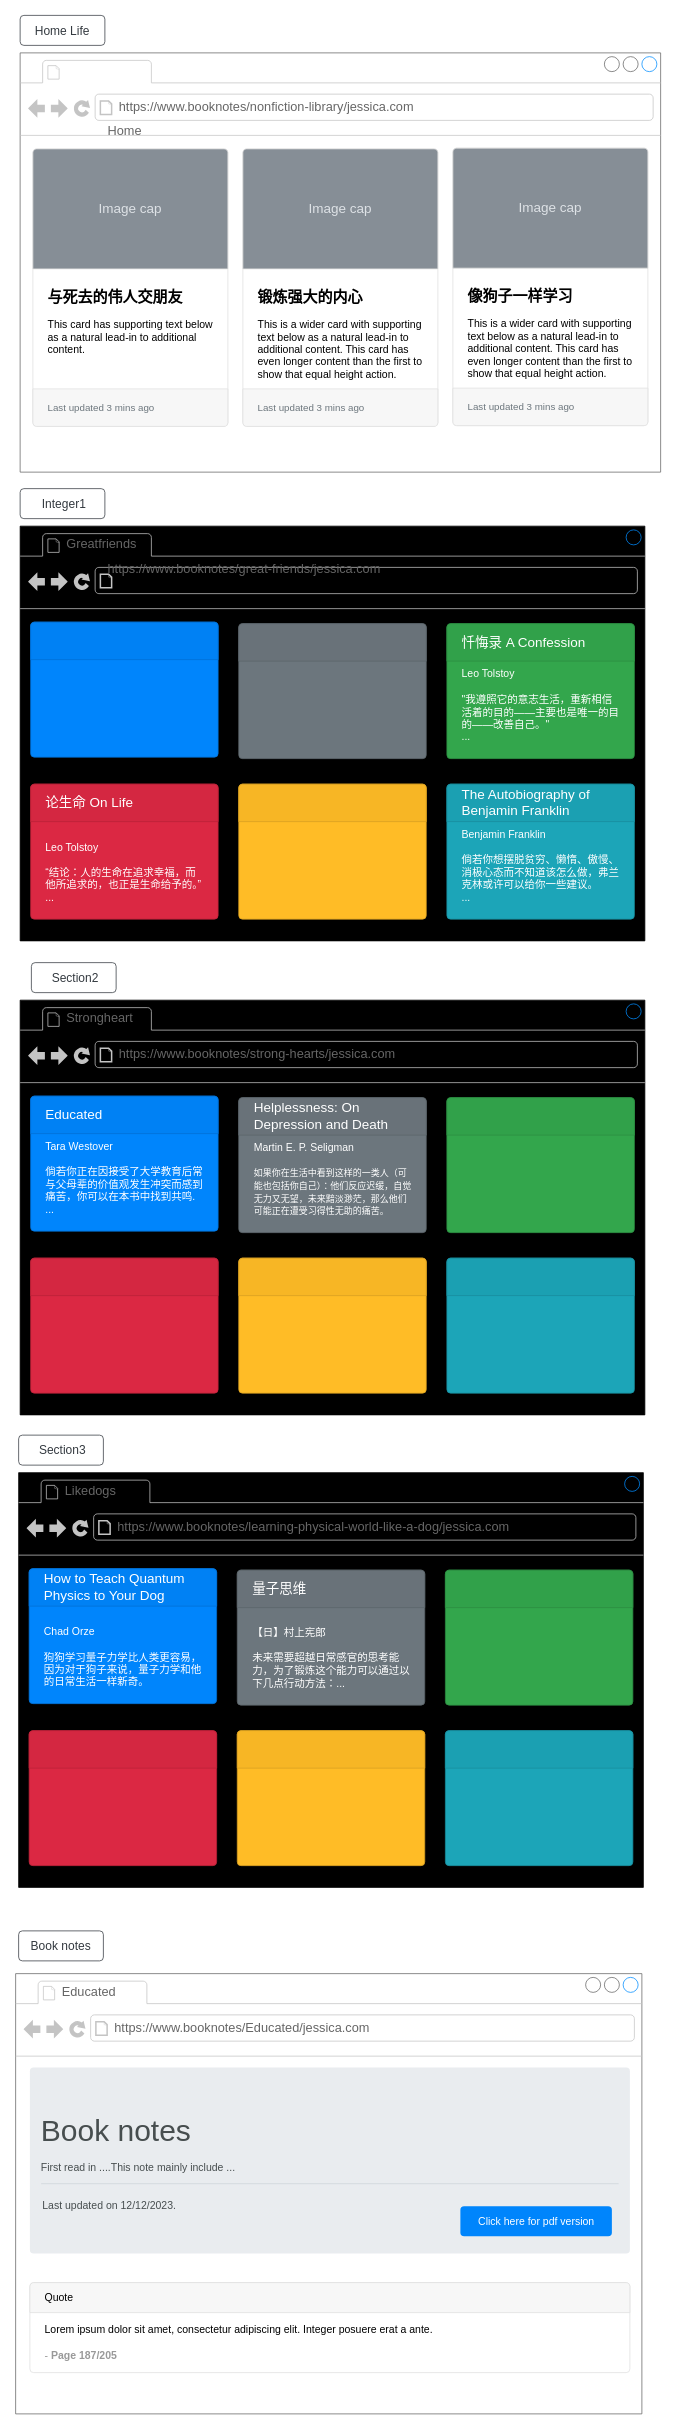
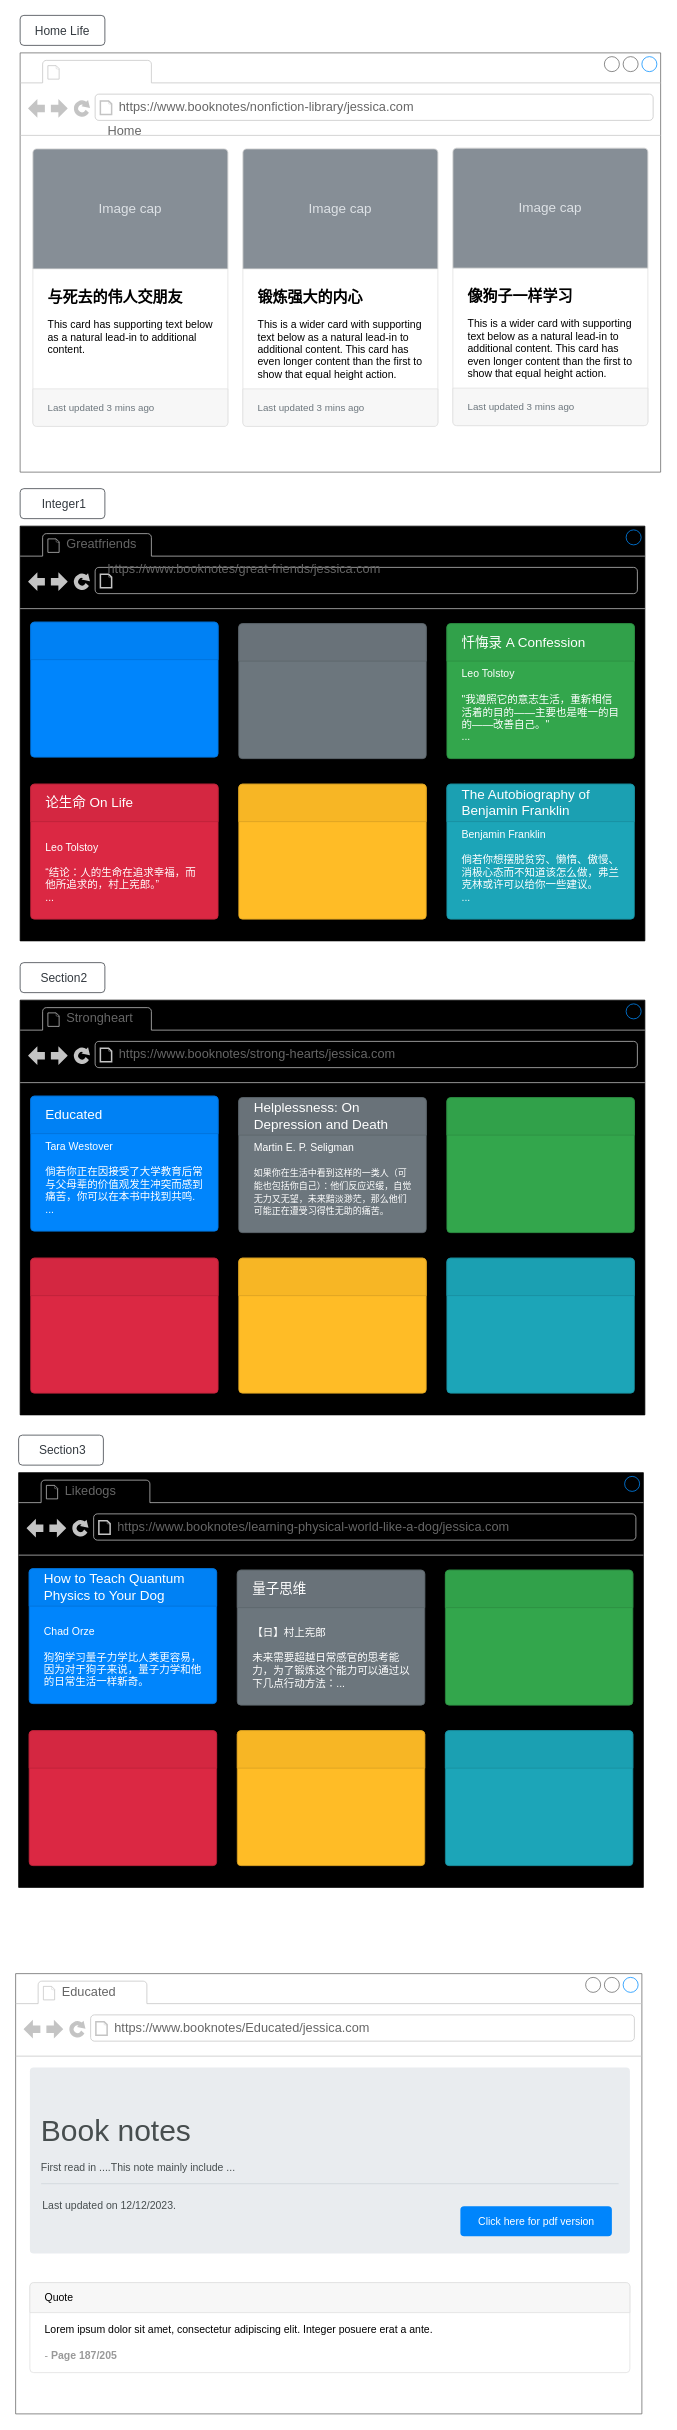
- <mxCell id="11" value="Leo Tolstoy&lt;br&gt;&lt;br&gt;“结论：人的生命在追求幸福，而他所追求的，也正是生命给予的。”&lt;br&gt;..." style="html=1;shadow=0;dashed=0;shape=mxgraph.bootstrap.rrect;rSize=5;strokeColor=#BA2239;html=1;whiteSpace=wrap;fillColor=#DB2843;fontColor=#ffffff;verticalAlign=bottom;align=left;spacing=20;spacingBottom=0;fontSize=14;" parent="2" vertex="1"><mxGeometry x="14" y="344" width="250" height="180" as="geometry" /></mxCell>
+ <mxCell id="11" value="Leo Tolstoy&lt;br&gt;&lt;br&gt;“结论：人的生命在追求幸福，而他所追求的，村上宪郎。”&lt;br&gt;..." style="html=1;shadow=0;dashed=0;shape=mxgraph.bootstrap.rrect;rSize=5;strokeColor=#BA2239;html=1;whiteSpace=wrap;fillColor=#DB2843;fontColor=#ffffff;verticalAlign=bottom;align=left;spacing=20;spacingBottom=0;fontSize=14;" parent="2" vertex="1"><mxGeometry x="14" y="344" width="250" height="180" as="geometry" /></mxCell>
- <mxCell id="46" value="&amp;nbsp;Section2" style="html=1;shadow=0;dashed=0;shape=mxgraph.bootstrap.rrect;rSize=5;strokeColor=#343A40;strokeWidth=1;fillColor=none;fontColor=#343A40;whiteSpace=wrap;align=center;verticalAlign=middle;spacingLeft=0;fontStyle=0;fontSize=16;spacing=5;" parent="1" vertex="1"><mxGeometry x="41" y="1283" width="113" height="40" as="geometry" /></mxCell>
+ <mxCell id="46" value="&amp;nbsp;Section2" style="html=1;shadow=0;dashed=0;shape=mxgraph.bootstrap.rrect;rSize=5;strokeColor=#343A40;strokeWidth=1;fillColor=none;fontColor=#343A40;whiteSpace=wrap;align=center;verticalAlign=middle;spacingLeft=0;fontStyle=0;fontSize=16;spacing=5;" parent="1" vertex="1"><mxGeometry x="26" y="1283" width="113" height="40" as="geometry" /></mxCell>
- <mxCell id="72" value="Book notes" style="html=1;shadow=0;dashed=0;shape=mxgraph.bootstrap.rrect;rSize=5;strokeColor=#343A40;strokeWidth=1;fillColor=none;fontColor=#343A40;whiteSpace=wrap;align=center;verticalAlign=middle;spacingLeft=0;fontStyle=0;fontSize=16;spacing=5;" parent="1" vertex="1"><mxGeometry x="24" y="2574" width="113" height="40" as="geometry" /></mxCell>
